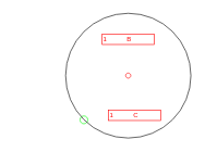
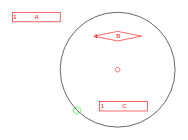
+ <mxCell id="6" value="1&amp;nbsp; &amp;nbsp; &amp;nbsp; &amp;nbsp; &amp;nbsp; &amp;nbsp;A" style="rounded=0;whiteSpace=wrap;html=1;fillColor=none;strokeColor=#FF0000;fontColor=#FF0000;fontSize=10;align=left;noLabel=0;" parent="3" vertex="1"><mxGeometry x="20" y="20" width="80" height="16" as="geometry" /></mxCell>
- <mxCell id="5" value="1&amp;nbsp; &amp;nbsp; &amp;nbsp; &amp;nbsp; &amp;nbsp; &amp;nbsp;B" style="rounded=0;whiteSpace=wrap;html=1;fillColor=none;strokeColor=#FF0000;fontColor=#FF0000;fontSize=10;align=left;noLabel=0;" parent="3" vertex="1"><mxGeometry x="156" y="52" width="80" height="16" as="geometry" /></mxCell>
+ <mxCell id="5" value="1&amp;nbsp; &amp;nbsp; &amp;nbsp; &amp;nbsp; &amp;nbsp; &amp;nbsp;B" style="rhombus;whiteSpace=wrap;html=1;fillColor=none;strokeColor=#FF0000;fontColor=#FF0000;fontSize=10;align=left;noLabel=0;" parent="3" vertex="1"><mxGeometry x="156" y="52" width="80" height="16" as="geometry" /></mxCell>
